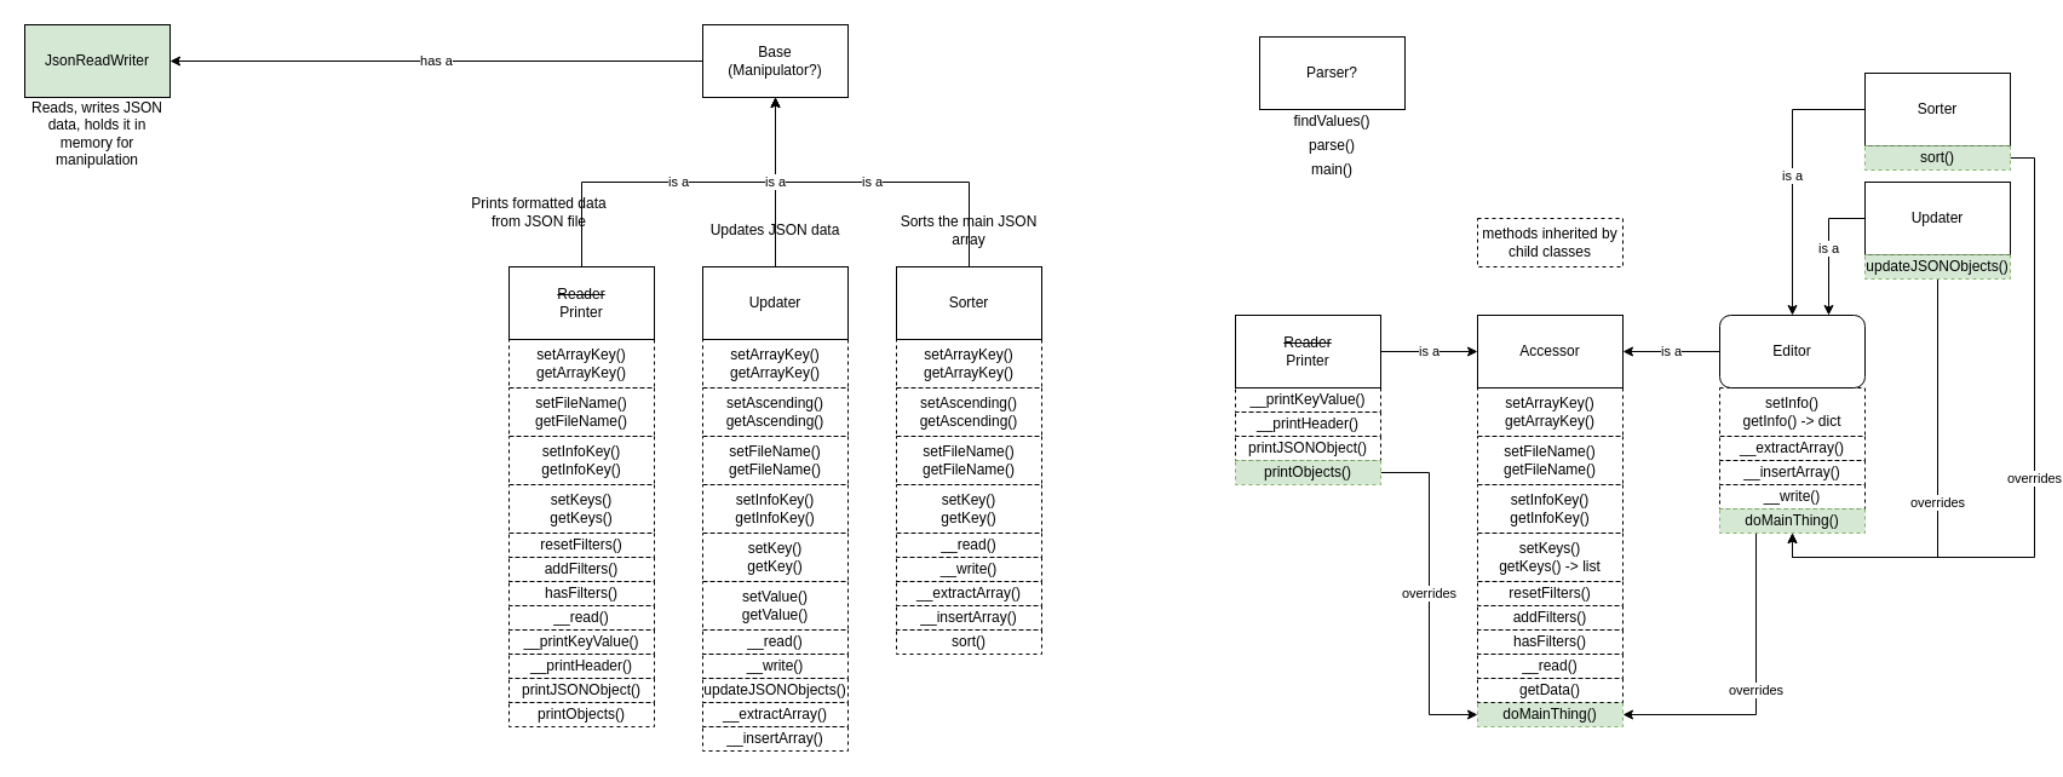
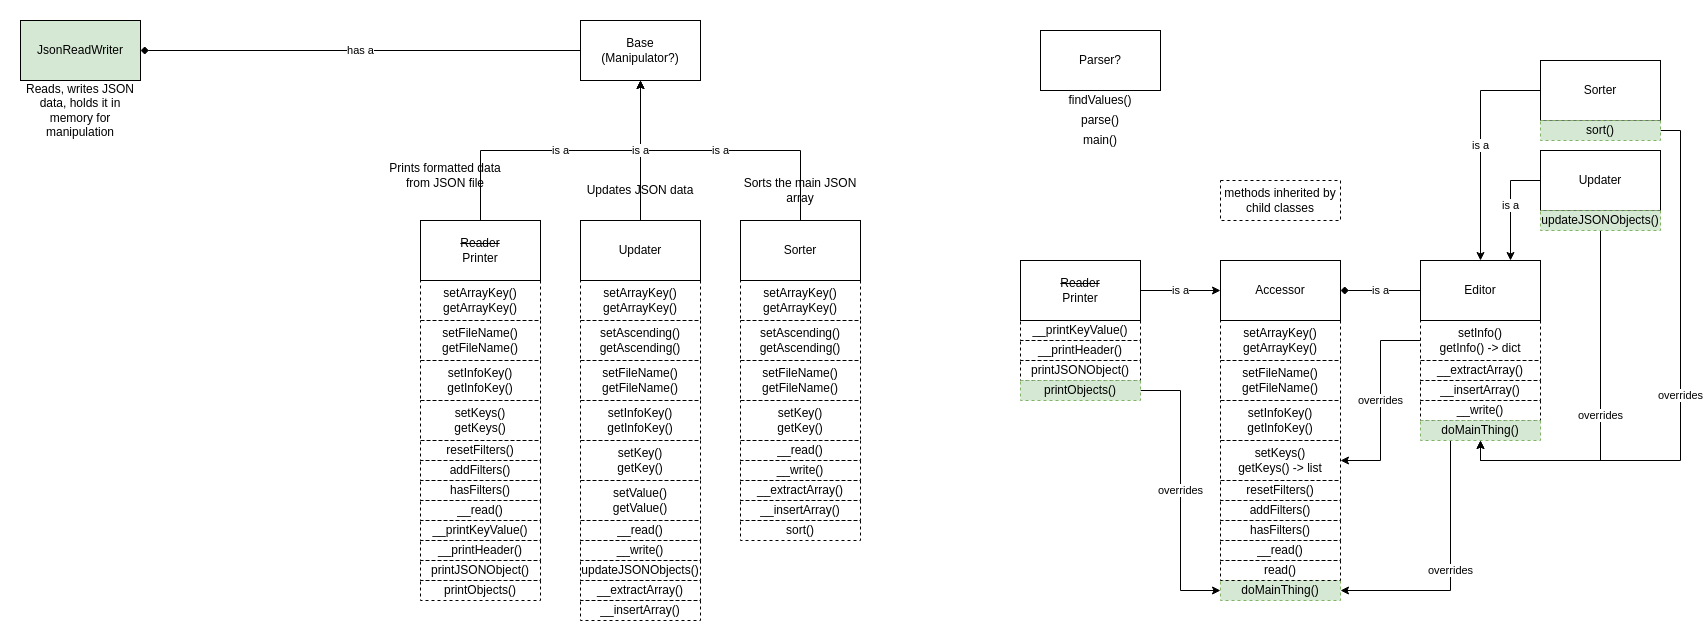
- <mxCell id="6" value="has a" style="edgeStyle=orthogonalEdgeStyle;rounded=0;orthogonalLoop=1;jettySize=auto;html=1;exitX=0;exitY=0.5;exitDx=0;exitDy=0;entryX=1;entryY=0.5;entryDx=0;entryDy=0;" edge="1" parent="1" source="7" target="2"><mxGeometry relative="1" as="geometry" /></mxCell>
+ <mxCell id="6" value="has a" style="edgeStyle=orthogonalEdgeStyle;rounded=0;orthogonalLoop=1;jettySize=auto;html=1;exitX=0;exitY=0.5;exitDx=0;exitDy=0;entryX=1;entryY=0.5;entryDx=0;entryDy=0;endArrow=diamond;" edge="1" parent="1" source="7" target="2"><mxGeometry relative="1" as="geometry" /></mxCell>
- <mxCell id="60" value="is a" style="edgeStyle=orthogonalEdgeStyle;rounded=0;orthogonalLoop=1;jettySize=auto;html=1;entryX=1;entryY=0.5;entryDx=0;entryDy=0;exitX=0;exitY=0.5;exitDx=0;exitDy=0;" edge="1" parent="1" source="61" target="55"><mxGeometry relative="1" as="geometry"><mxPoint x="1380" y="330" as="sourcePoint" /><mxPoint x="1370" y="340" as="targetPoint" /></mxGeometry></mxCell>
+ <mxCell id="60" value="is a" style="edgeStyle=orthogonalEdgeStyle;rounded=0;orthogonalLoop=1;jettySize=auto;html=1;entryX=1;entryY=0.5;entryDx=0;entryDy=0;exitX=0;exitY=0.5;exitDx=0;exitDy=0;endArrow=diamond;" edge="1" parent="1" source="61" target="55"><mxGeometry relative="1" as="geometry"><mxPoint x="1380" y="330" as="sourcePoint" /><mxPoint x="1370" y="340" as="targetPoint" /></mxGeometry></mxCell>
- <mxCell id="61" value="Editor" style="whiteSpace=wrap;html=1;rounded=1;" vertex="1" parent="1"><mxGeometry x="1420" y="260" width="120" height="60" as="geometry" /></mxCell>
+ <mxCell id="61" value="Editor" style="rounded=0;whiteSpace=wrap;html=1;" vertex="1" parent="1"><mxGeometry x="1420" y="260" width="120" height="60" as="geometry" /></mxCell>
+ <mxCell id="62" value="overrides" style="edgeStyle=orthogonalEdgeStyle;rounded=0;orthogonalLoop=1;jettySize=auto;html=1;exitX=0;exitY=0.5;exitDx=0;exitDy=0;entryX=1;entryY=0.5;entryDx=0;entryDy=0;" edge="1" parent="1" source="63" target="53"><mxGeometry relative="1" as="geometry" /></mxCell>
- <mxCell id="86" value="getData()" style="text;html=1;align=center;verticalAlign=middle;whiteSpace=wrap;rounded=0;strokeColor=default;dashed=1;" vertex="1" parent="1"><mxGeometry x="1220" y="560" width="120" height="20" as="geometry" /></mxCell>
+ <mxCell id="86" value="read()" style="text;html=1;align=center;verticalAlign=middle;whiteSpace=wrap;rounded=0;strokeColor=default;dashed=1;" vertex="1" parent="1"><mxGeometry x="1220" y="560" width="120" height="20" as="geometry" /></mxCell>
